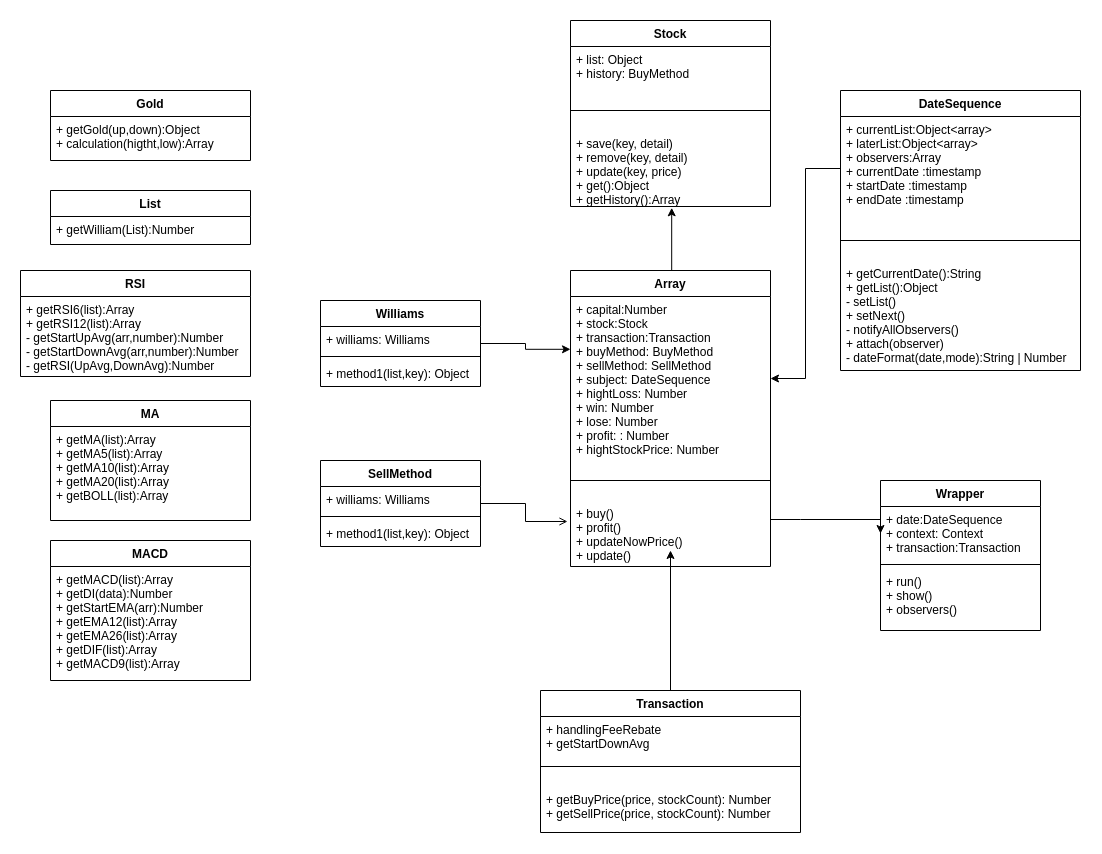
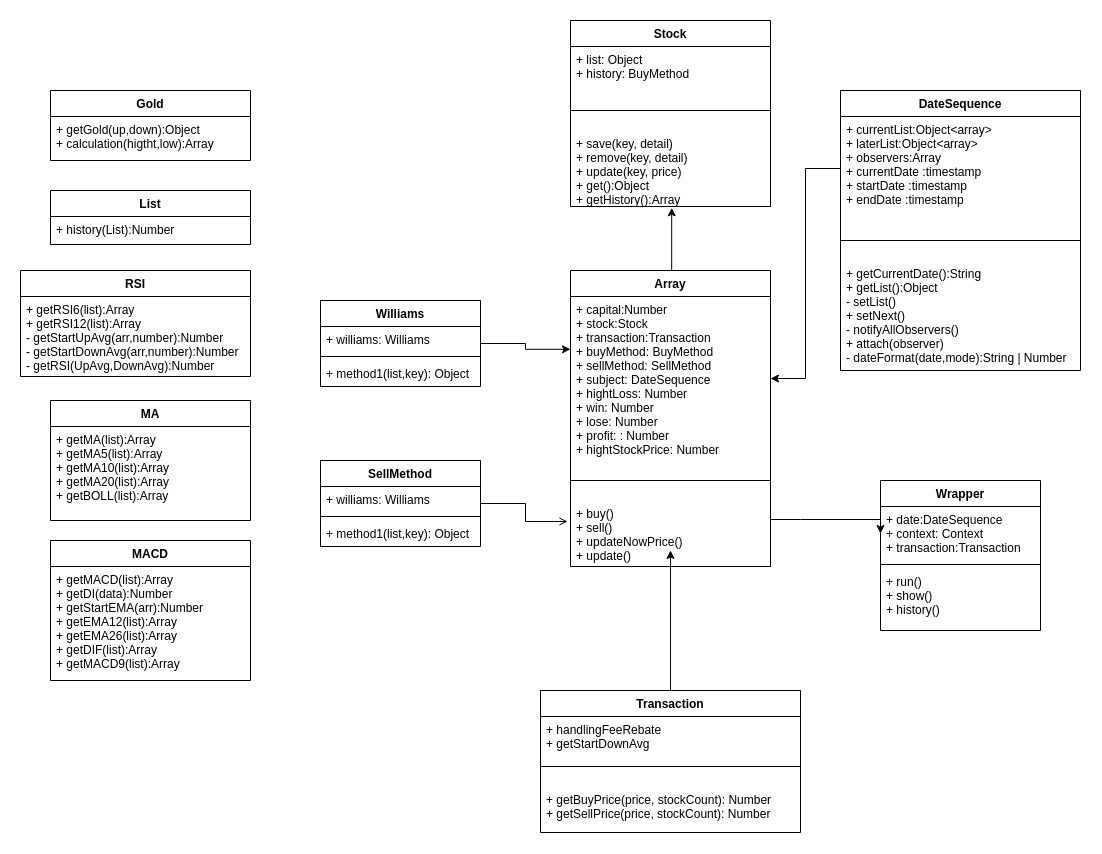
- <mxCell id="21" value="+ getWilliam(List):Number" style="text;strokeColor=none;fillColor=none;align=left;verticalAlign=top;spacingLeft=4;spacingRight=4;overflow=hidden;rotatable=0;points=[[0,0.5],[1,0.5]];portConstraint=eastwest;" parent="20" vertex="1"><mxGeometry y="26" width="200" height="28" as="geometry" /></mxCell>
+ <mxCell id="21" value="+ history(List):Number" style="text;strokeColor=none;fillColor=none;align=left;verticalAlign=top;spacingLeft=4;spacingRight=4;overflow=hidden;rotatable=0;points=[[0,0.5],[1,0.5]];portConstraint=eastwest;" parent="20" vertex="1"><mxGeometry y="26" width="200" height="28" as="geometry" /></mxCell>
- <mxCell id="6" value="+ buy()&#10;+ profit()&#10;+ updateNowPrice()&#10;+ update()" style="text;strokeColor=none;fillColor=none;align=left;verticalAlign=top;spacingLeft=4;spacingRight=4;overflow=hidden;rotatable=0;points=[[0,0.5],[1,0.5]];portConstraint=eastwest;" parent="3" vertex="1"><mxGeometry y="230" width="200" height="66" as="geometry" /></mxCell>
+ <mxCell id="6" value="+ buy()&#10;+ sell()&#10;+ updateNowPrice()&#10;+ update()" style="text;strokeColor=none;fillColor=none;align=left;verticalAlign=top;spacingLeft=4;spacingRight=4;overflow=hidden;rotatable=0;points=[[0,0.5],[1,0.5]];portConstraint=eastwest;" parent="3" vertex="1"><mxGeometry y="230" width="200" height="66" as="geometry" /></mxCell>
- <mxCell id="36" value="+ run()&#10;+ show()&#10;+ observers()" style="text;strokeColor=none;fillColor=none;align=left;verticalAlign=top;spacingLeft=4;spacingRight=4;overflow=hidden;rotatable=0;points=[[0,0.5],[1,0.5]];portConstraint=eastwest;" parent="33" vertex="1"><mxGeometry y="88" width="160" height="62" as="geometry" /></mxCell>
+ <mxCell id="36" value="+ run()&#10;+ show()&#10;+ history()" style="text;strokeColor=none;fillColor=none;align=left;verticalAlign=top;spacingLeft=4;spacingRight=4;overflow=hidden;rotatable=0;points=[[0,0.5],[1,0.5]];portConstraint=eastwest;" parent="33" vertex="1"><mxGeometry y="88" width="160" height="62" as="geometry" /></mxCell>
